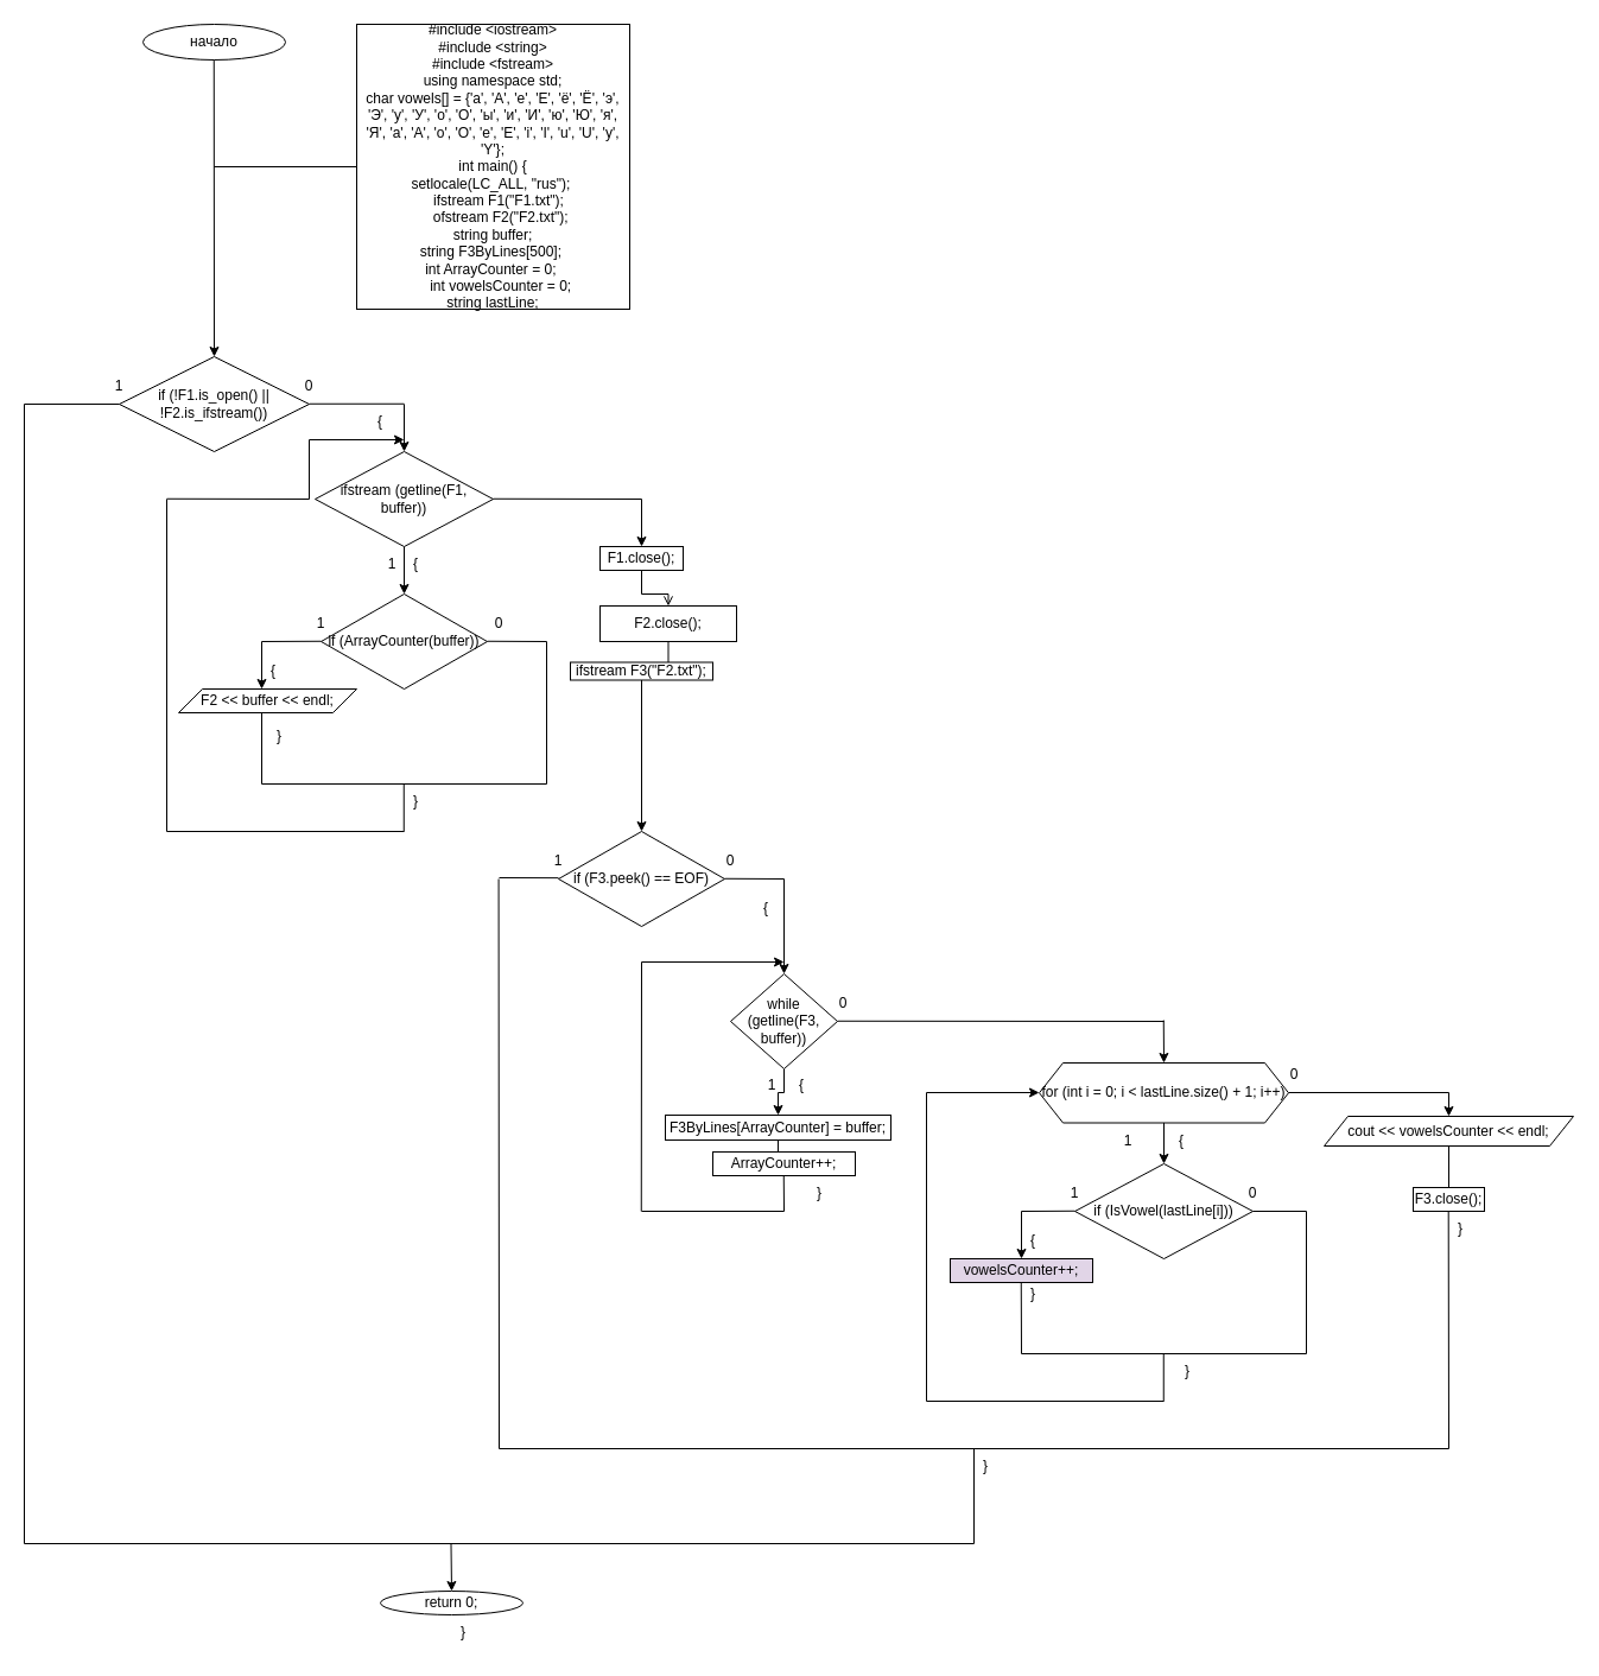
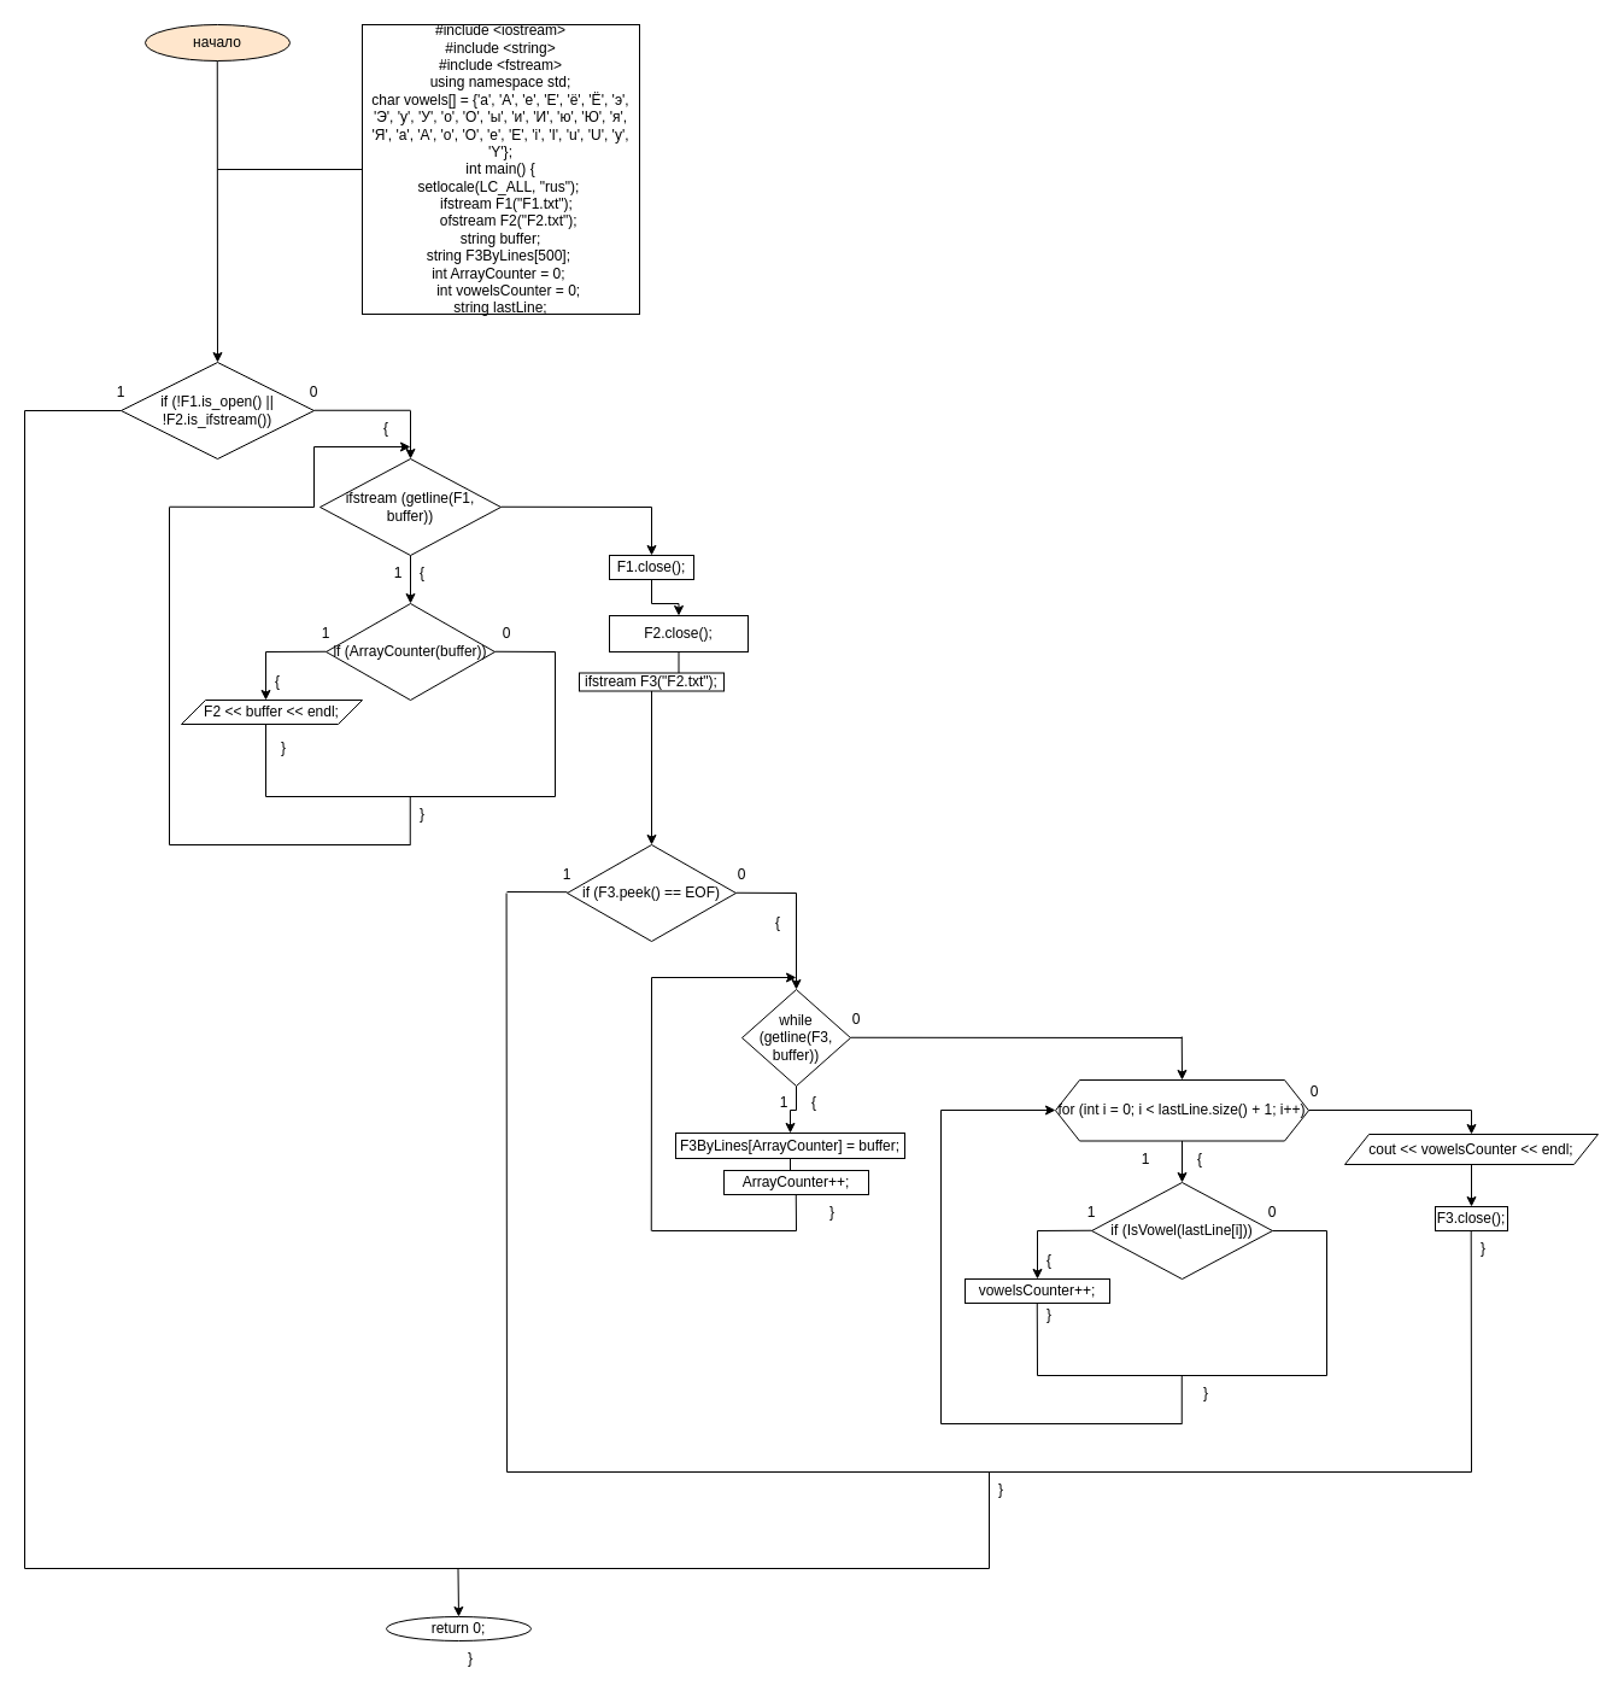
- <mxCell id="2" value="начало" style="ellipse;whiteSpace=wrap;html=1;" vertex="1" parent="1"><mxGeometry x="120" width="120" height="30" as="geometry" y="20" /></mxCell>
+ <mxCell id="2" value="начало" style="ellipse;whiteSpace=wrap;html=1;fillColor=#ffe6cc;" vertex="1" parent="1"><mxGeometry x="120" width="120" height="30" as="geometry" y="20" /></mxCell>
- <mxCell id="35" style="edgeStyle=orthogonalEdgeStyle;rounded=0;orthogonalLoop=1;jettySize=auto;html=1;entryX=0.5;entryY=0;entryDx=0;entryDy=0;endArrow=open;" edge="1" parent="1" source="36" target="38"><mxGeometry relative="1" as="geometry" /></mxCell>
+ <mxCell id="35" style="edgeStyle=orthogonalEdgeStyle;rounded=0;orthogonalLoop=1;jettySize=auto;html=1;entryX=0.5;entryY=0;entryDx=0;entryDy=0;" edge="1" parent="1" source="36" target="38"><mxGeometry relative="1" as="geometry" /></mxCell>
- <mxCell id="83" style="edgeStyle=orthogonalEdgeStyle;rounded=0;orthogonalLoop=1;jettySize=auto;html=1;entryX=0.5;entryY=0;entryDx=0;entryDy=0;endArrow=none;" edge="1" parent="1" source="84" target="85"><mxGeometry relative="1" as="geometry" /></mxCell>
+ <mxCell id="83" style="edgeStyle=orthogonalEdgeStyle;rounded=0;orthogonalLoop=1;jettySize=auto;html=1;entryX=0.5;entryY=0;entryDx=0;entryDy=0;" edge="1" parent="1" source="84" target="85"><mxGeometry relative="1" as="geometry" /></mxCell>
- <mxCell id="64" value="vowelsCounter++;" style="rounded=0;whiteSpace=wrap;html=1;fillColor=#e1d5e7;" vertex="1" parent="1"><mxGeometry x="800" y="1060" width="120" height="20" as="geometry" /></mxCell>
+ <mxCell id="64" value="vowelsCounter++;" style="rounded=0;whiteSpace=wrap;html=1;" vertex="1" parent="1"><mxGeometry x="800" y="1060" width="120" height="20" as="geometry" /></mxCell>
